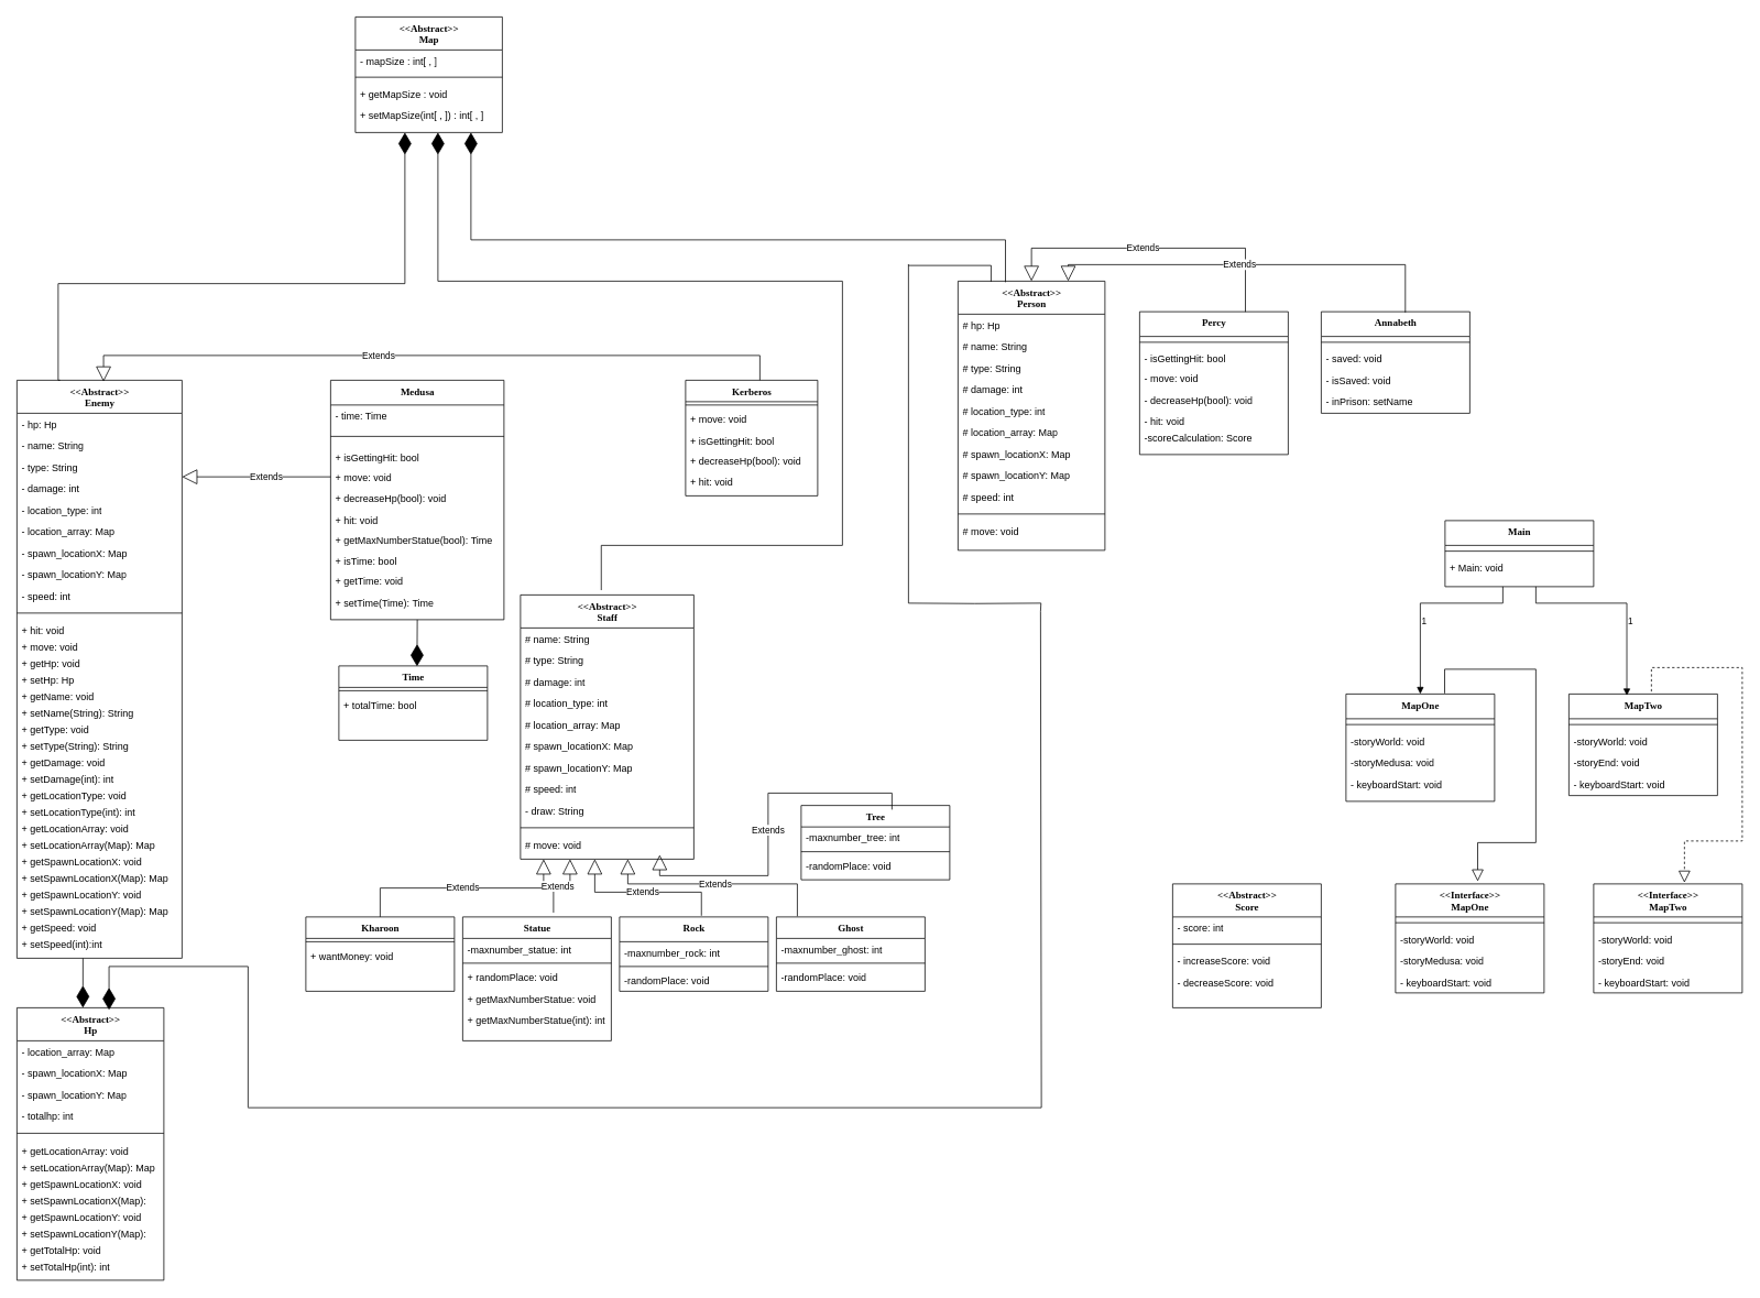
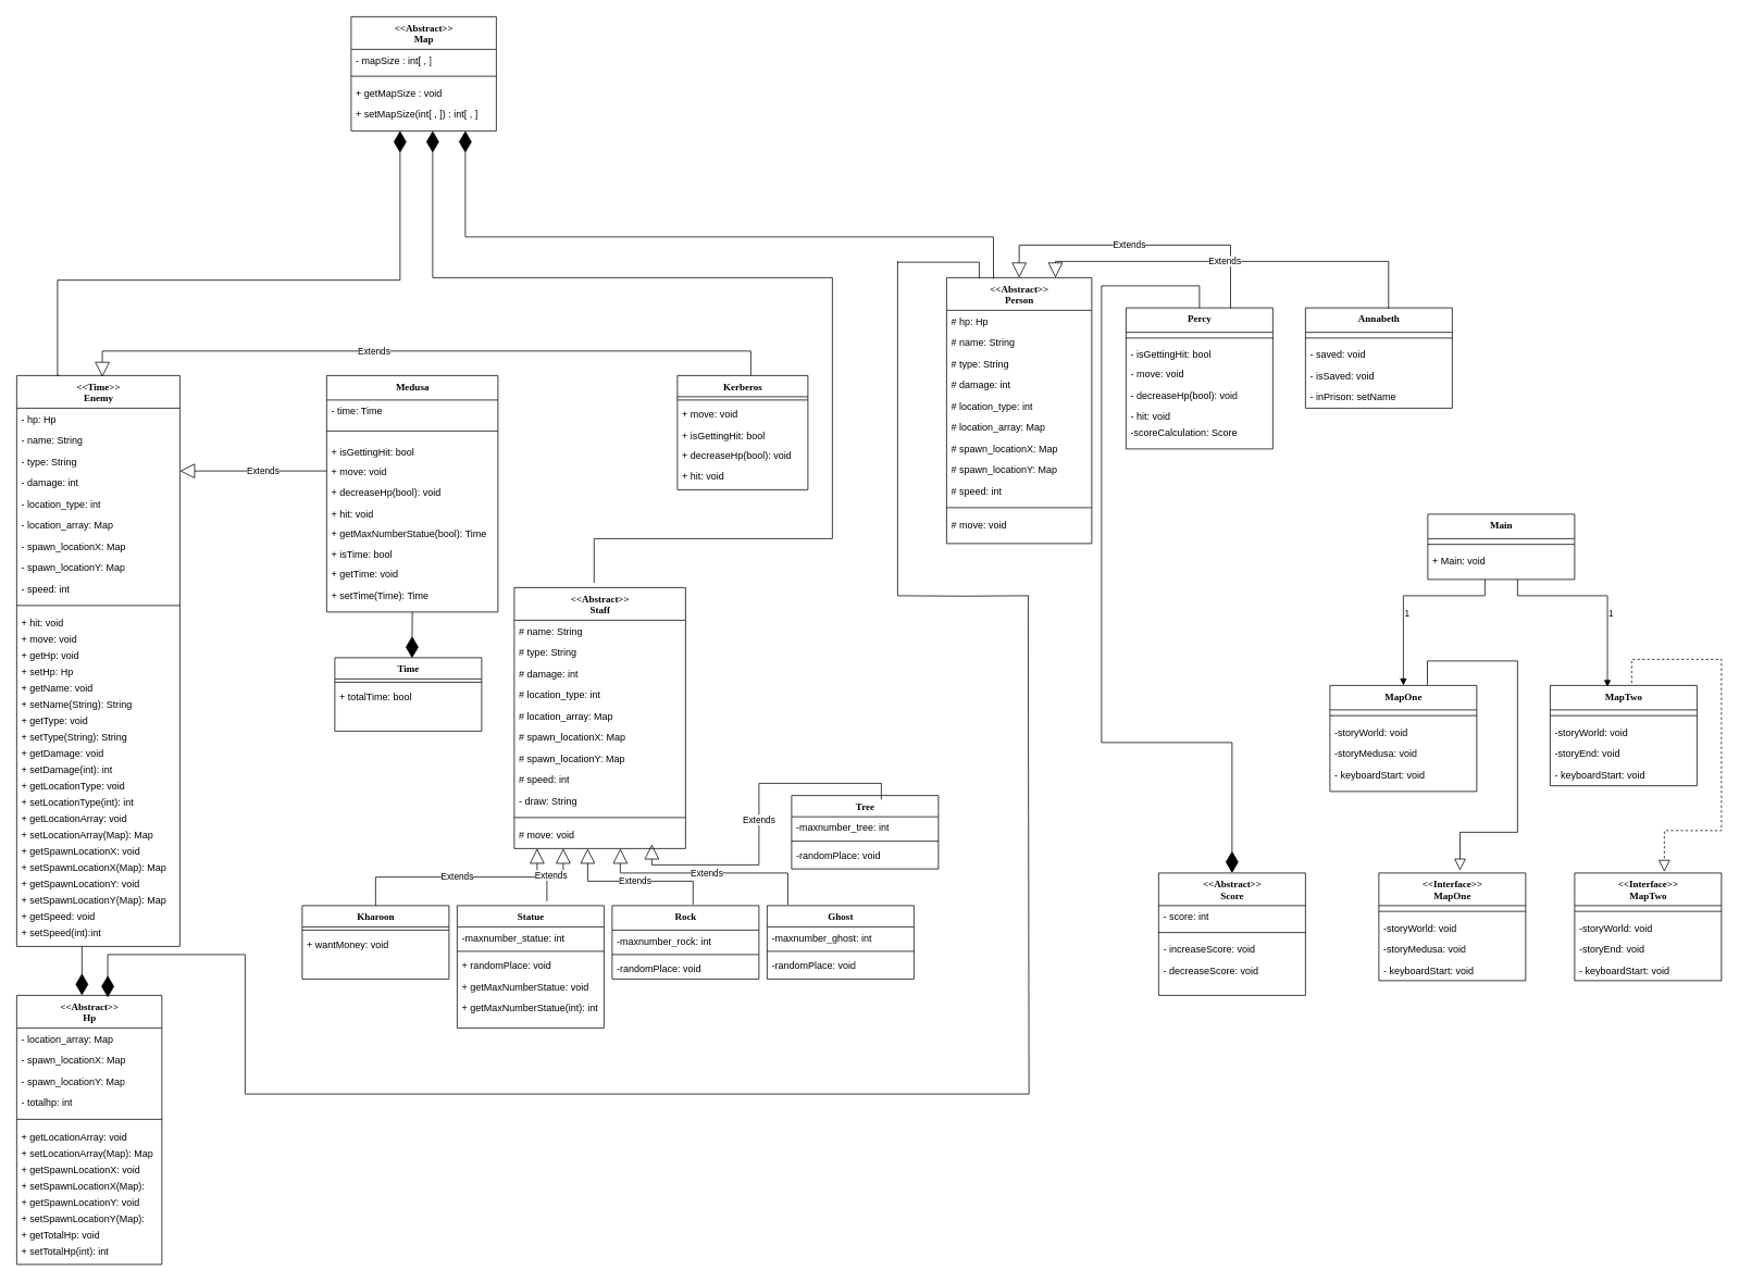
+ <mxCell id="176" value="" style="endArrow=diamondThin;endFill=1;endSize=24;html=1;rounded=0;entryX=0.5;entryY=0;entryDx=0;entryDy=0;edgeStyle=orthogonalEdgeStyle;elbow=vertical;exitX=0.5;exitY=0;exitDx=0;exitDy=0;" parent="1" source="108" target="170" edge="1"><mxGeometry width="160" relative="1" as="geometry"><mxPoint x="1470" y="350" as="sourcePoint" /><mxPoint x="1510.28" y="1057" as="targetPoint" /><Array as="points"><mxPoint x="1470" y="350" /><mxPoint x="1350" y="350" /><mxPoint x="1350" y="910" /><mxPoint x="1510" y="910" /></Array></mxGeometry></mxCell>
- <mxCell id="2" value="&amp;lt;&amp;lt;Abstract&amp;gt;&amp;gt;&lt;br&gt;Enemy" style="swimlane;html=1;fontStyle=1;align=center;verticalAlign=top;childLayout=stackLayout;horizontal=1;startSize=40;horizontalStack=0;resizeParent=1;resizeLast=0;collapsible=1;marginBottom=0;swimlaneFillColor=#ffffff;rounded=0;shadow=0;comic=0;labelBackgroundColor=none;strokeWidth=1;fillColor=none;fontFamily=Verdana;fontSize=12" parent="1" vertex="1"><mxGeometry x="20" y="460" width="200" height="700" as="geometry"><mxRectangle x="40" y="-400" width="130" height="40" as="alternateBounds" /></mxGeometry></mxCell>
+ <mxCell id="2" value="&amp;lt;&amp;lt;Time&amp;gt;&amp;gt;&lt;br&gt;Enemy" style="swimlane;html=1;fontStyle=1;align=center;verticalAlign=top;childLayout=stackLayout;horizontal=1;startSize=40;horizontalStack=0;resizeParent=1;resizeLast=0;collapsible=1;marginBottom=0;swimlaneFillColor=#ffffff;rounded=0;shadow=0;comic=0;labelBackgroundColor=none;strokeWidth=1;fillColor=none;fontFamily=Verdana;fontSize=12" parent="1" vertex="1"><mxGeometry x="20" y="460" width="200" height="700" as="geometry"><mxRectangle x="40" y="-400" width="130" height="40" as="alternateBounds" /></mxGeometry></mxCell>
